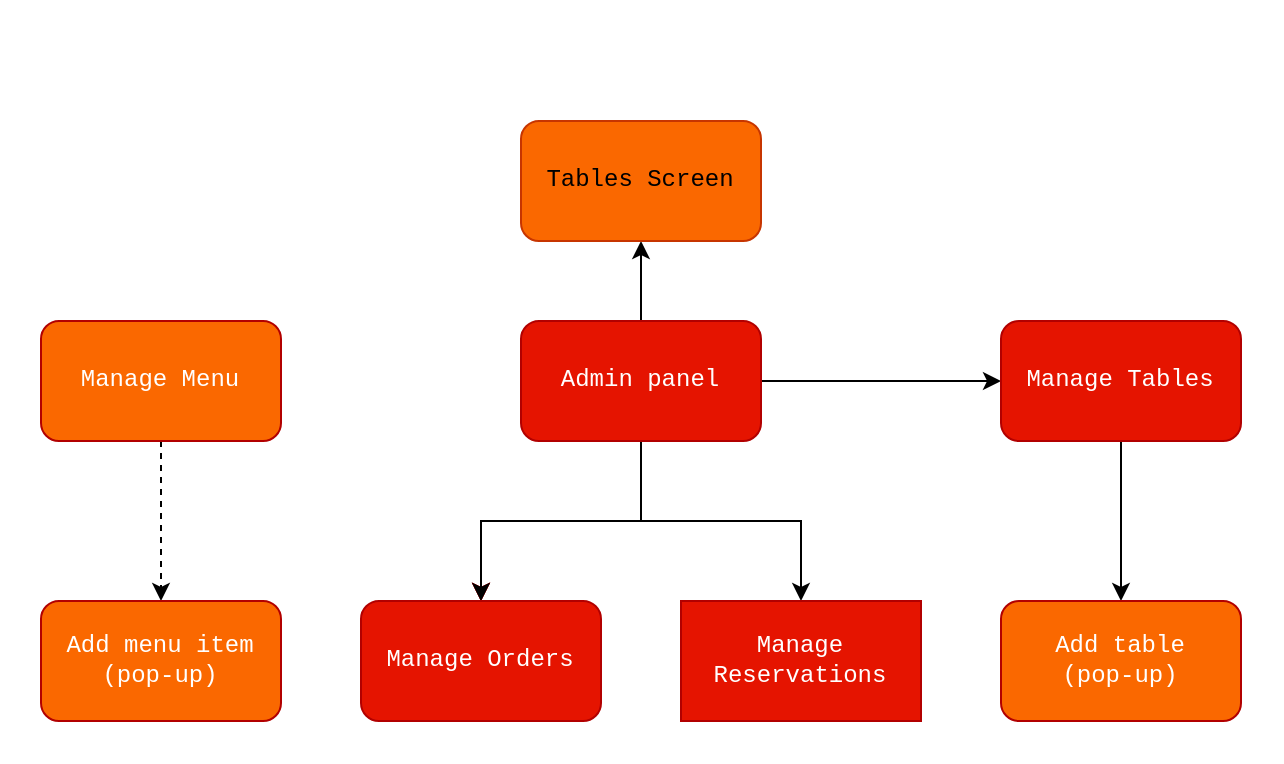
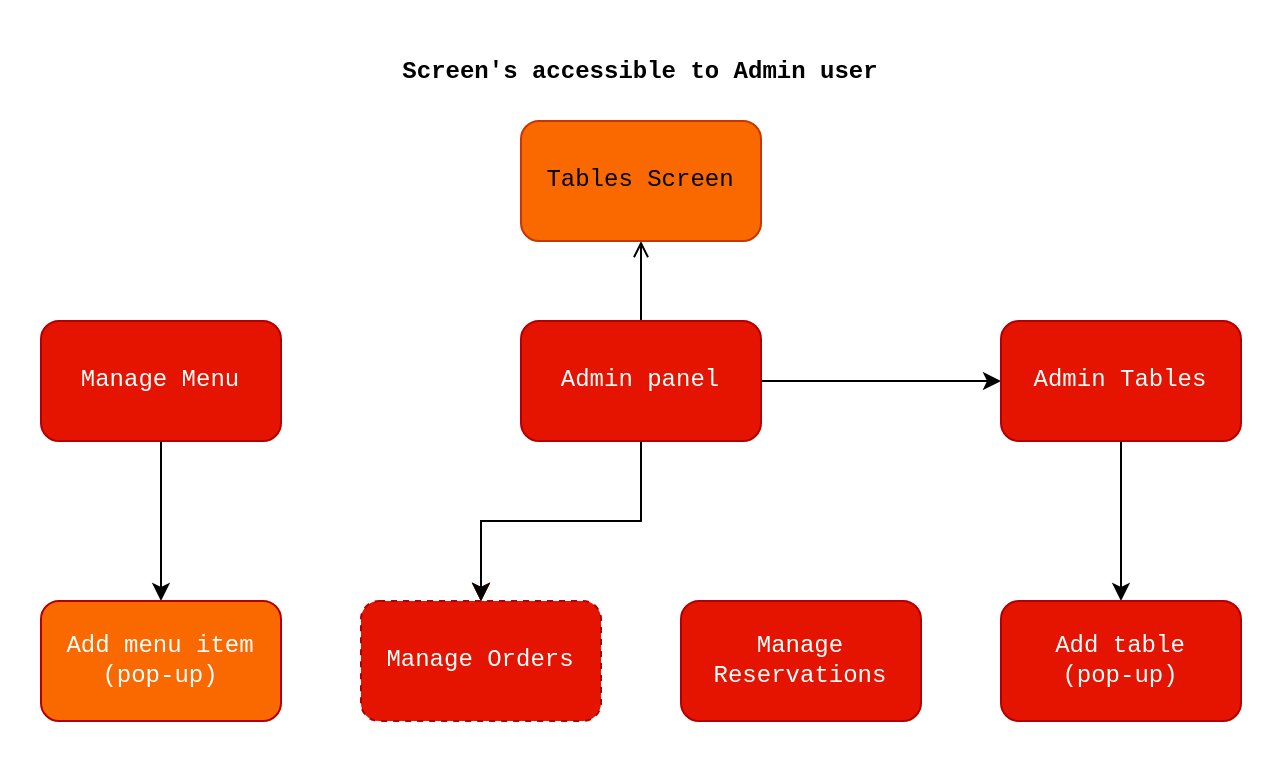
+ <mxCell id="19" value="&lt;b&gt;&lt;font face=&quot;Courier New&quot;&gt;Screen's accessible to Admin user&lt;/font&gt;&lt;/b&gt;" style="text;html=1;align=center;verticalAlign=middle;whiteSpace=wrap;rounded=0;" vertex="1" parent="1"><mxGeometry x="170" y="20" width="300" height="30" as="geometry" /></mxCell>
- <mxCell id="8" value="" style="edgeStyle=orthogonalEdgeStyle;rounded=0;orthogonalLoop=1;jettySize=auto;html=1;fontFamily=Courier New;" edge="1" parent="1" source="9" target="18"><mxGeometry relative="1" as="geometry" /></mxCell>
+ <mxCell id="8" value="" style="edgeStyle=orthogonalEdgeStyle;rounded=0;orthogonalLoop=1;jettySize=auto;html=1;fontFamily=Courier New;endArrow=open;" edge="1" parent="1" source="9" target="18"><mxGeometry relative="1" as="geometry" /></mxCell>
- <mxCell id="11" value="Manage Menu" style="whiteSpace=wrap;html=1;rounded=1;fillColor=#fa6800;fontColor=#ffffff;strokeColor=#B20000;fontFamily=Courier New;" vertex="1" parent="1"><mxGeometry x="20" y="160" width="120" height="60" as="geometry" /></mxCell>
+ <mxCell id="11" value="Manage Menu" style="whiteSpace=wrap;html=1;rounded=1;fillColor=#e51400;fontColor=#ffffff;strokeColor=#B20000;fontFamily=Courier New;" vertex="1" parent="1"><mxGeometry x="20" y="160" width="120" height="60" as="geometry" /></mxCell>
- <mxCell id="14" value="Manage Tables" style="whiteSpace=wrap;html=1;rounded=1;fillColor=#e51400;fontColor=#ffffff;strokeColor=#B20000;fontFamily=Courier New;" vertex="1" parent="1"><mxGeometry x="500" y="160" width="120" height="60" as="geometry" /></mxCell>
+ <mxCell id="14" value="Admin Tables" style="whiteSpace=wrap;html=1;rounded=1;fillColor=#e51400;fontColor=#ffffff;strokeColor=#B20000;fontFamily=Courier New;" vertex="1" parent="1"><mxGeometry x="500" y="160" width="120" height="60" as="geometry" /></mxCell>
- <mxCell id="10" value="" style="edgeStyle=orthogonalEdgeStyle;rounded=0;orthogonalLoop=1;jettySize=auto;html=1;fontFamily=Courier New;dashed=1;" edge="1" parent="1" source="11" target="12"><mxGeometry relative="1" as="geometry" /></mxCell>
+ <mxCell id="10" value="" style="edgeStyle=orthogonalEdgeStyle;rounded=0;orthogonalLoop=1;jettySize=auto;html=1;fontFamily=Courier New;" edge="1" parent="1" source="11" target="12"><mxGeometry relative="1" as="geometry" /></mxCell>
- <mxCell id="7" style="edgeStyle=orthogonalEdgeStyle;rounded=0;orthogonalLoop=1;jettySize=auto;html=1;fontFamily=Courier New;" edge="1" parent="1" source="9" target="17"><mxGeometry relative="1" as="geometry" /></mxCell>
- <mxCell id="16" value="Manage Orders" style="whiteSpace=wrap;html=1;rounded=1;fillColor=#e51400;fontColor=#ffffff;strokeColor=#B20000;fontFamily=Courier New;" vertex="1" parent="1"><mxGeometry x="180" y="300" width="120" height="60" as="geometry" /></mxCell>
+ <mxCell id="16" value="Manage Orders" style="whiteSpace=wrap;html=1;rounded=1;fillColor=#e51400;fontColor=#ffffff;strokeColor=#B20000;fontFamily=Courier New;dashed=1;" vertex="1" parent="1"><mxGeometry x="180" y="300" width="120" height="60" as="geometry" /></mxCell>
- <mxCell id="17" value="&lt;div&gt;Manage&lt;/div&gt;&lt;div&gt;Reservations&lt;br&gt;&lt;/div&gt;" style="whiteSpace=wrap;html=1;fillColor=#e51400;fontColor=#ffffff;strokeColor=#B20000;fontFamily=Courier New;rounded=0;" vertex="1" parent="1"><mxGeometry x="340" y="300" width="120" height="60" as="geometry" /></mxCell>
+ <mxCell id="17" value="&lt;div&gt;Manage&lt;/div&gt;&lt;div&gt;Reservations&lt;br&gt;&lt;/div&gt;" style="rounded=1;whiteSpace=wrap;html=1;fillColor=#e51400;fontColor=#ffffff;strokeColor=#B20000;fontFamily=Courier New;" vertex="1" parent="1"><mxGeometry x="340" y="300" width="120" height="60" as="geometry" /></mxCell>
- <mxCell id="15" value="&lt;div&gt;Add table&lt;/div&gt;&lt;div&gt;(pop-up)&lt;br&gt;&lt;/div&gt;" style="whiteSpace=wrap;html=1;rounded=1;fillColor=#fa6800;fontColor=#ffffff;strokeColor=#B20000;fontFamily=Courier New;" vertex="1" parent="1"><mxGeometry x="500" y="300" width="120" height="60" as="geometry" /></mxCell>
+ <mxCell id="15" value="&lt;div&gt;Add table&lt;/div&gt;&lt;div&gt;(pop-up)&lt;br&gt;&lt;/div&gt;" style="whiteSpace=wrap;html=1;rounded=1;fillColor=#e51400;fontColor=#ffffff;strokeColor=#B20000;fontFamily=Courier New;" vertex="1" parent="1"><mxGeometry x="500" y="300" width="120" height="60" as="geometry" /></mxCell>
